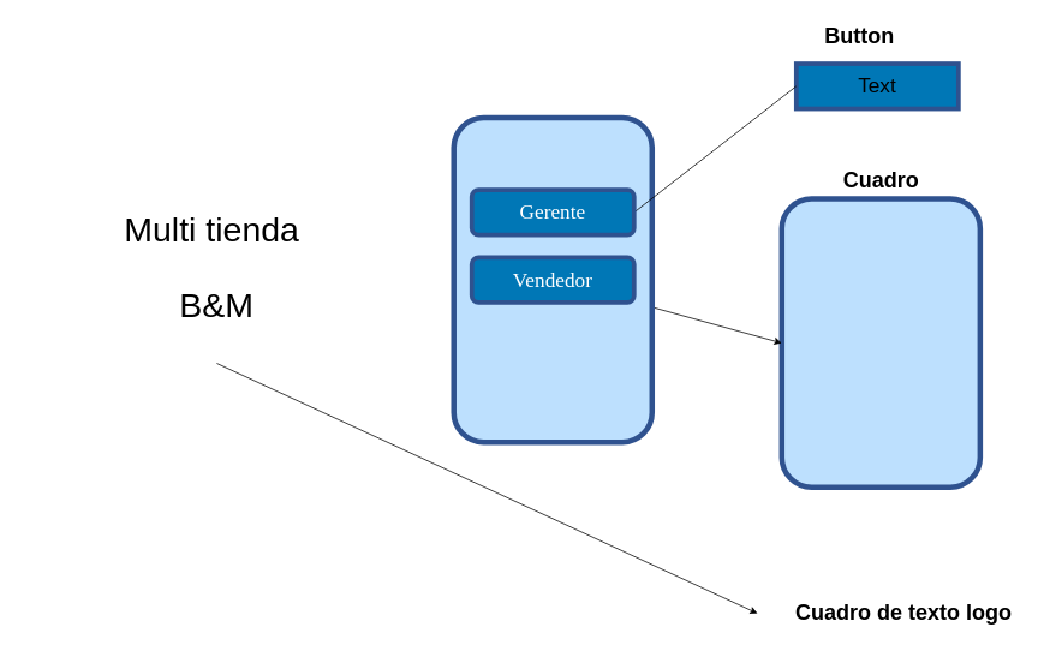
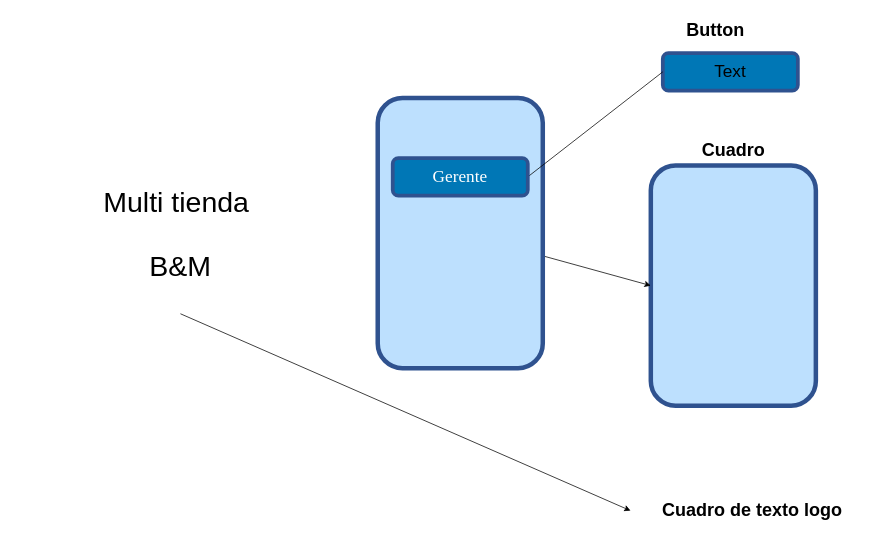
- <mxCell id="3" value="Text" style="whiteSpace=wrap;html=1;fillColor=#0077b6;strokeColor=#2F528F;strokeWidth=5;fontSize=23;rounded=0;" parent="1" vertex="1"><mxGeometry x="883" y="70" width="180" height="50" as="geometry" /></mxCell>
+ <mxCell id="3" value="Text" style="rounded=1;whiteSpace=wrap;html=1;fillColor=#0077b6;strokeColor=#2F528F;strokeWidth=5;fontSize=23;" parent="1" vertex="1"><mxGeometry x="883" y="70" width="180" height="50" as="geometry" /></mxCell>
- <mxCell id="11" value="&lt;p style=&quot;font-size: 38px;&quot;&gt;&lt;span style=&quot;font-size: 38px;&quot;&gt;Multi tienda&amp;nbsp;&lt;/span&gt;&lt;/p&gt;&lt;p style=&quot;font-size: 38px;&quot;&gt;&lt;span style=&quot;font-size: 38px;&quot;&gt;B&amp;amp;M&lt;/span&gt;&lt;/p&gt;" style="text;whiteSpace=wrap;html=1;fontSize=38;align=center;" parent="1" vertex="1"><mxGeometry x="20" y="187.5" width="440" height="215" as="geometry" /></mxCell>
+ <mxCell id="11" value="&lt;p style=&quot;font-size: 38px;&quot;&gt;&lt;span style=&quot;font-size: 38px;&quot;&gt;Multi tienda&amp;nbsp;&lt;/span&gt;&lt;/p&gt;&lt;p style=&quot;font-size: 38px;&quot;&gt;&lt;span style=&quot;font-size: 38px;&quot;&gt;B&amp;amp;M&lt;/span&gt;&lt;/p&gt;" style="text;whiteSpace=wrap;html=1;fontSize=38;align=center;" parent="1" vertex="1"><mxGeometry y="202.5" width="440" height="215" as="geometry" x="20" /></mxCell>
- <mxCell id="8" value="&lt;span style=&quot;font-size: 23px; font-family: Calibri; color: white;&quot;&gt;Vendedor&lt;/span&gt;" style="rounded=1;whiteSpace=wrap;html=1;fillColor=#0077b6;strokeColor=#2F528F;strokeWidth=5;fontSize=23;" parent="1" vertex="1"><mxGeometry x="523" y="285" width="180" height="50" as="geometry" /></mxCell>
